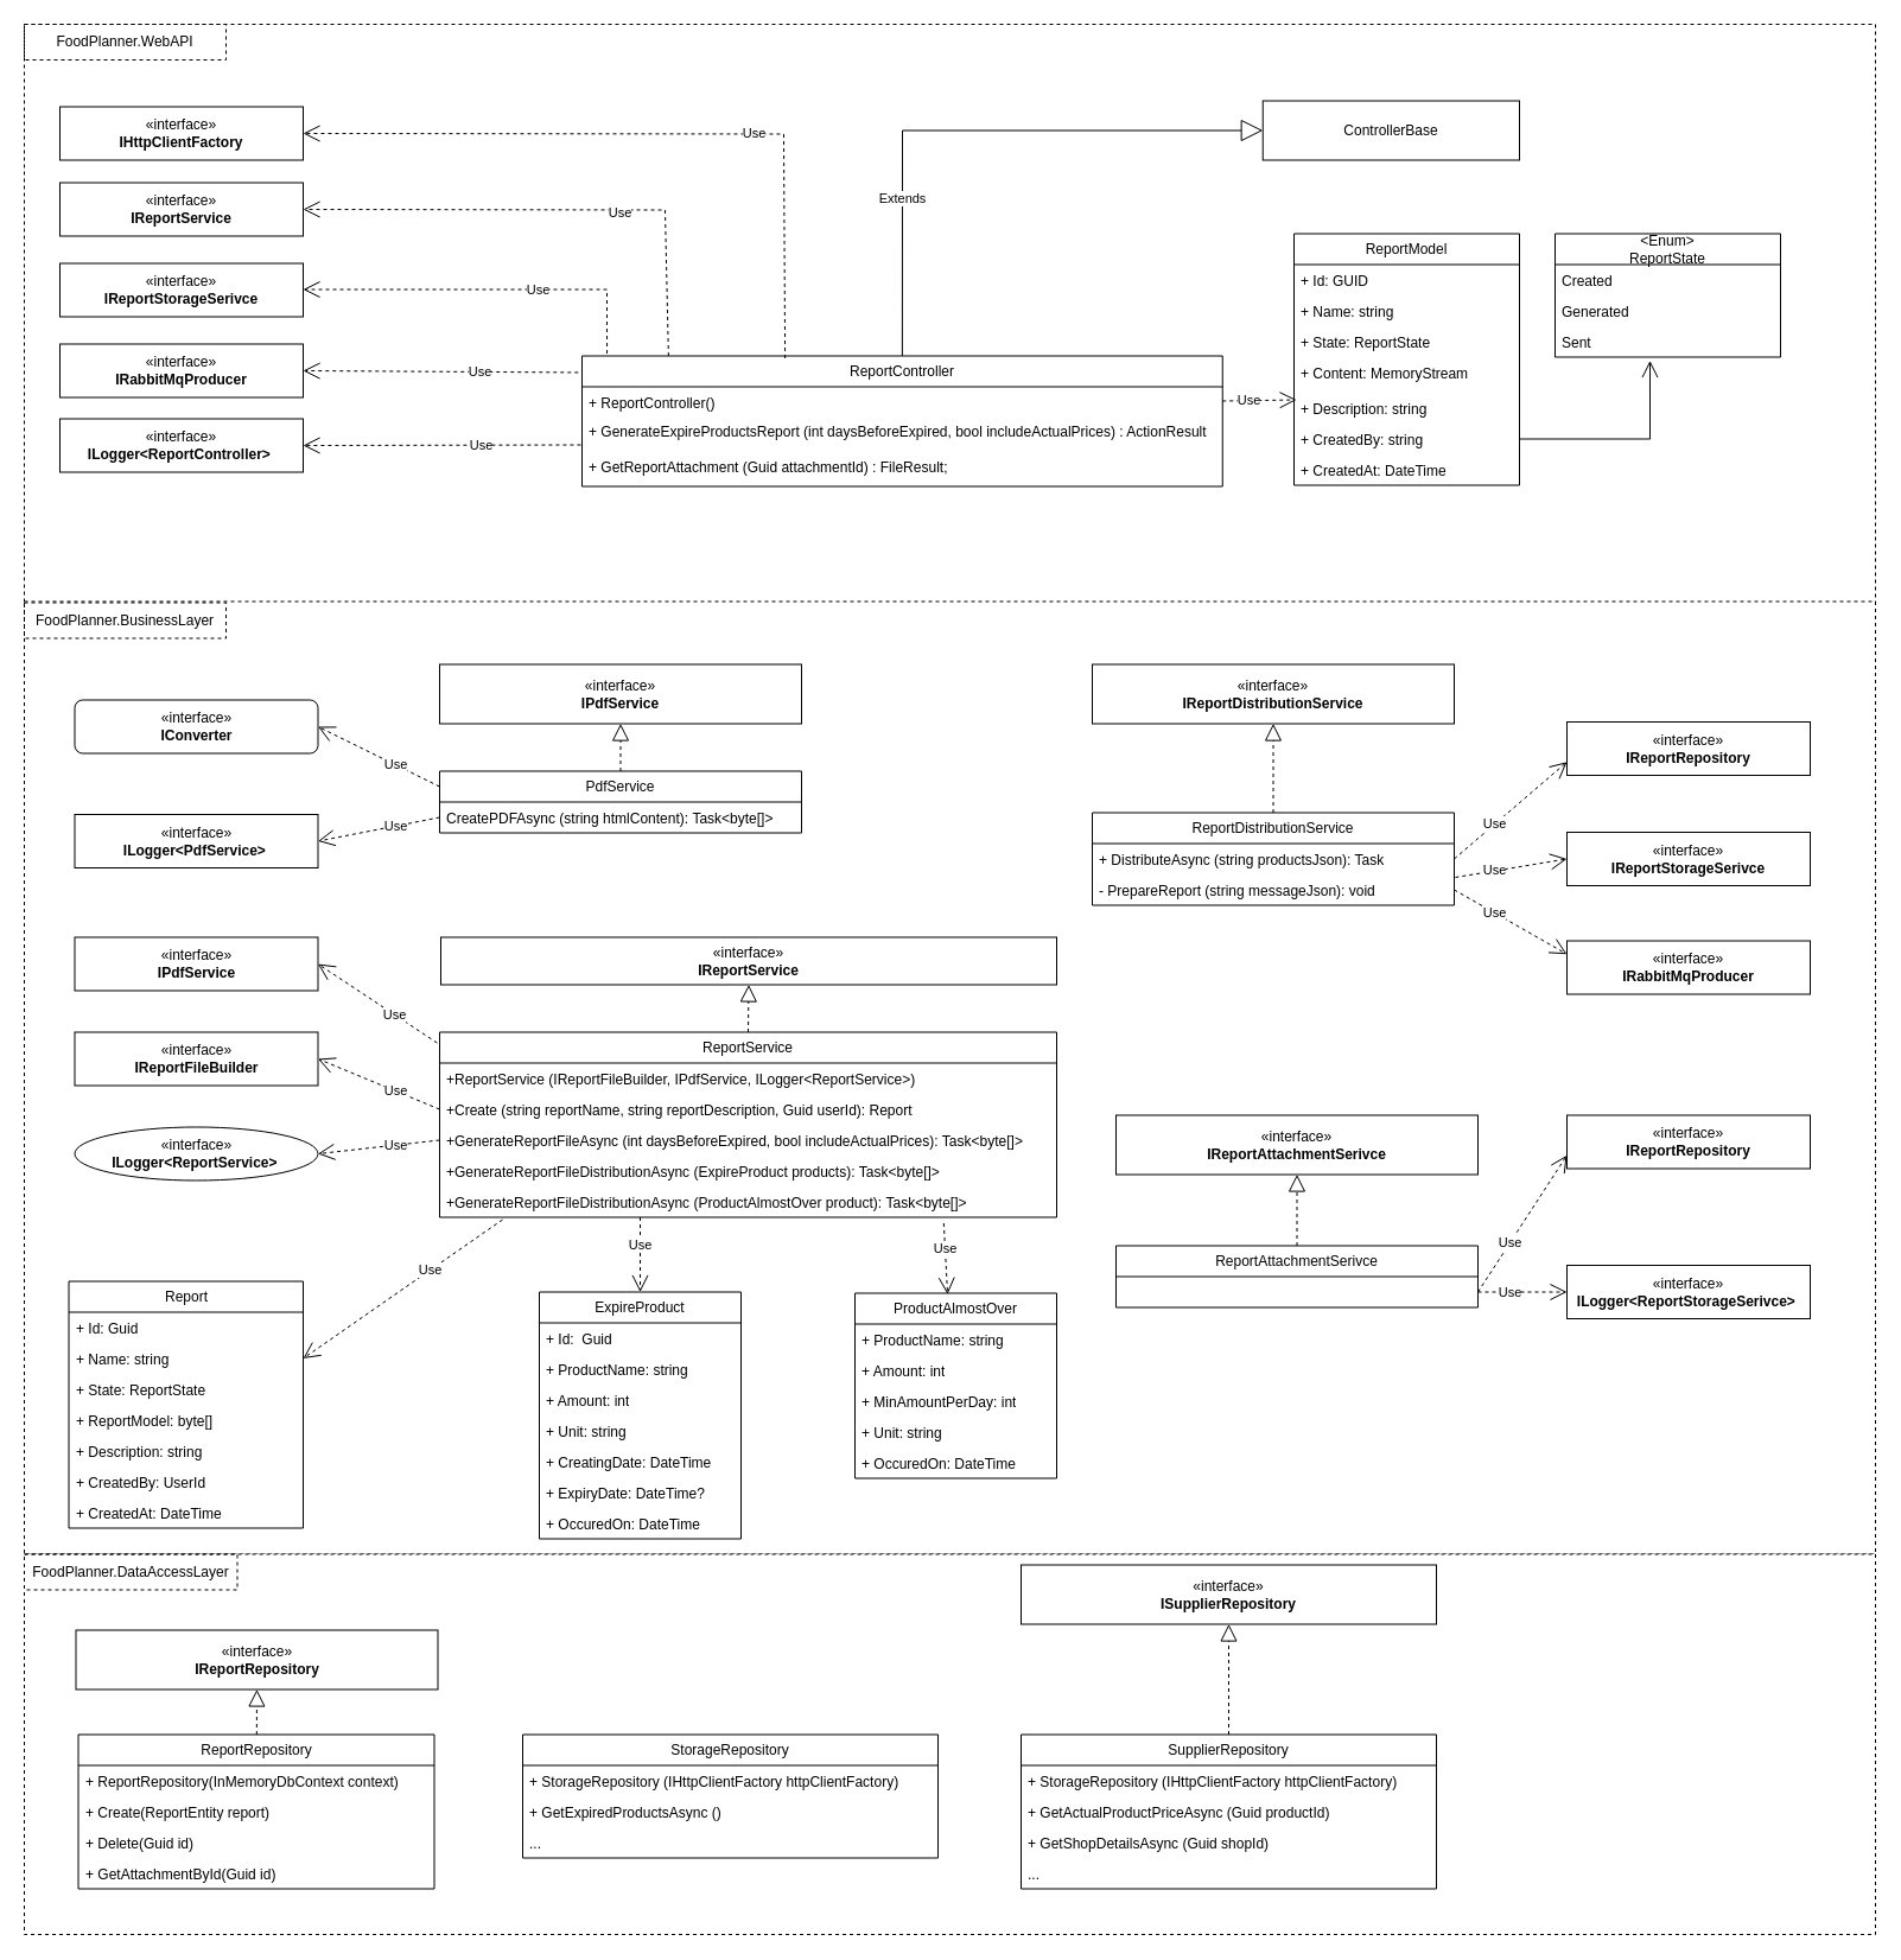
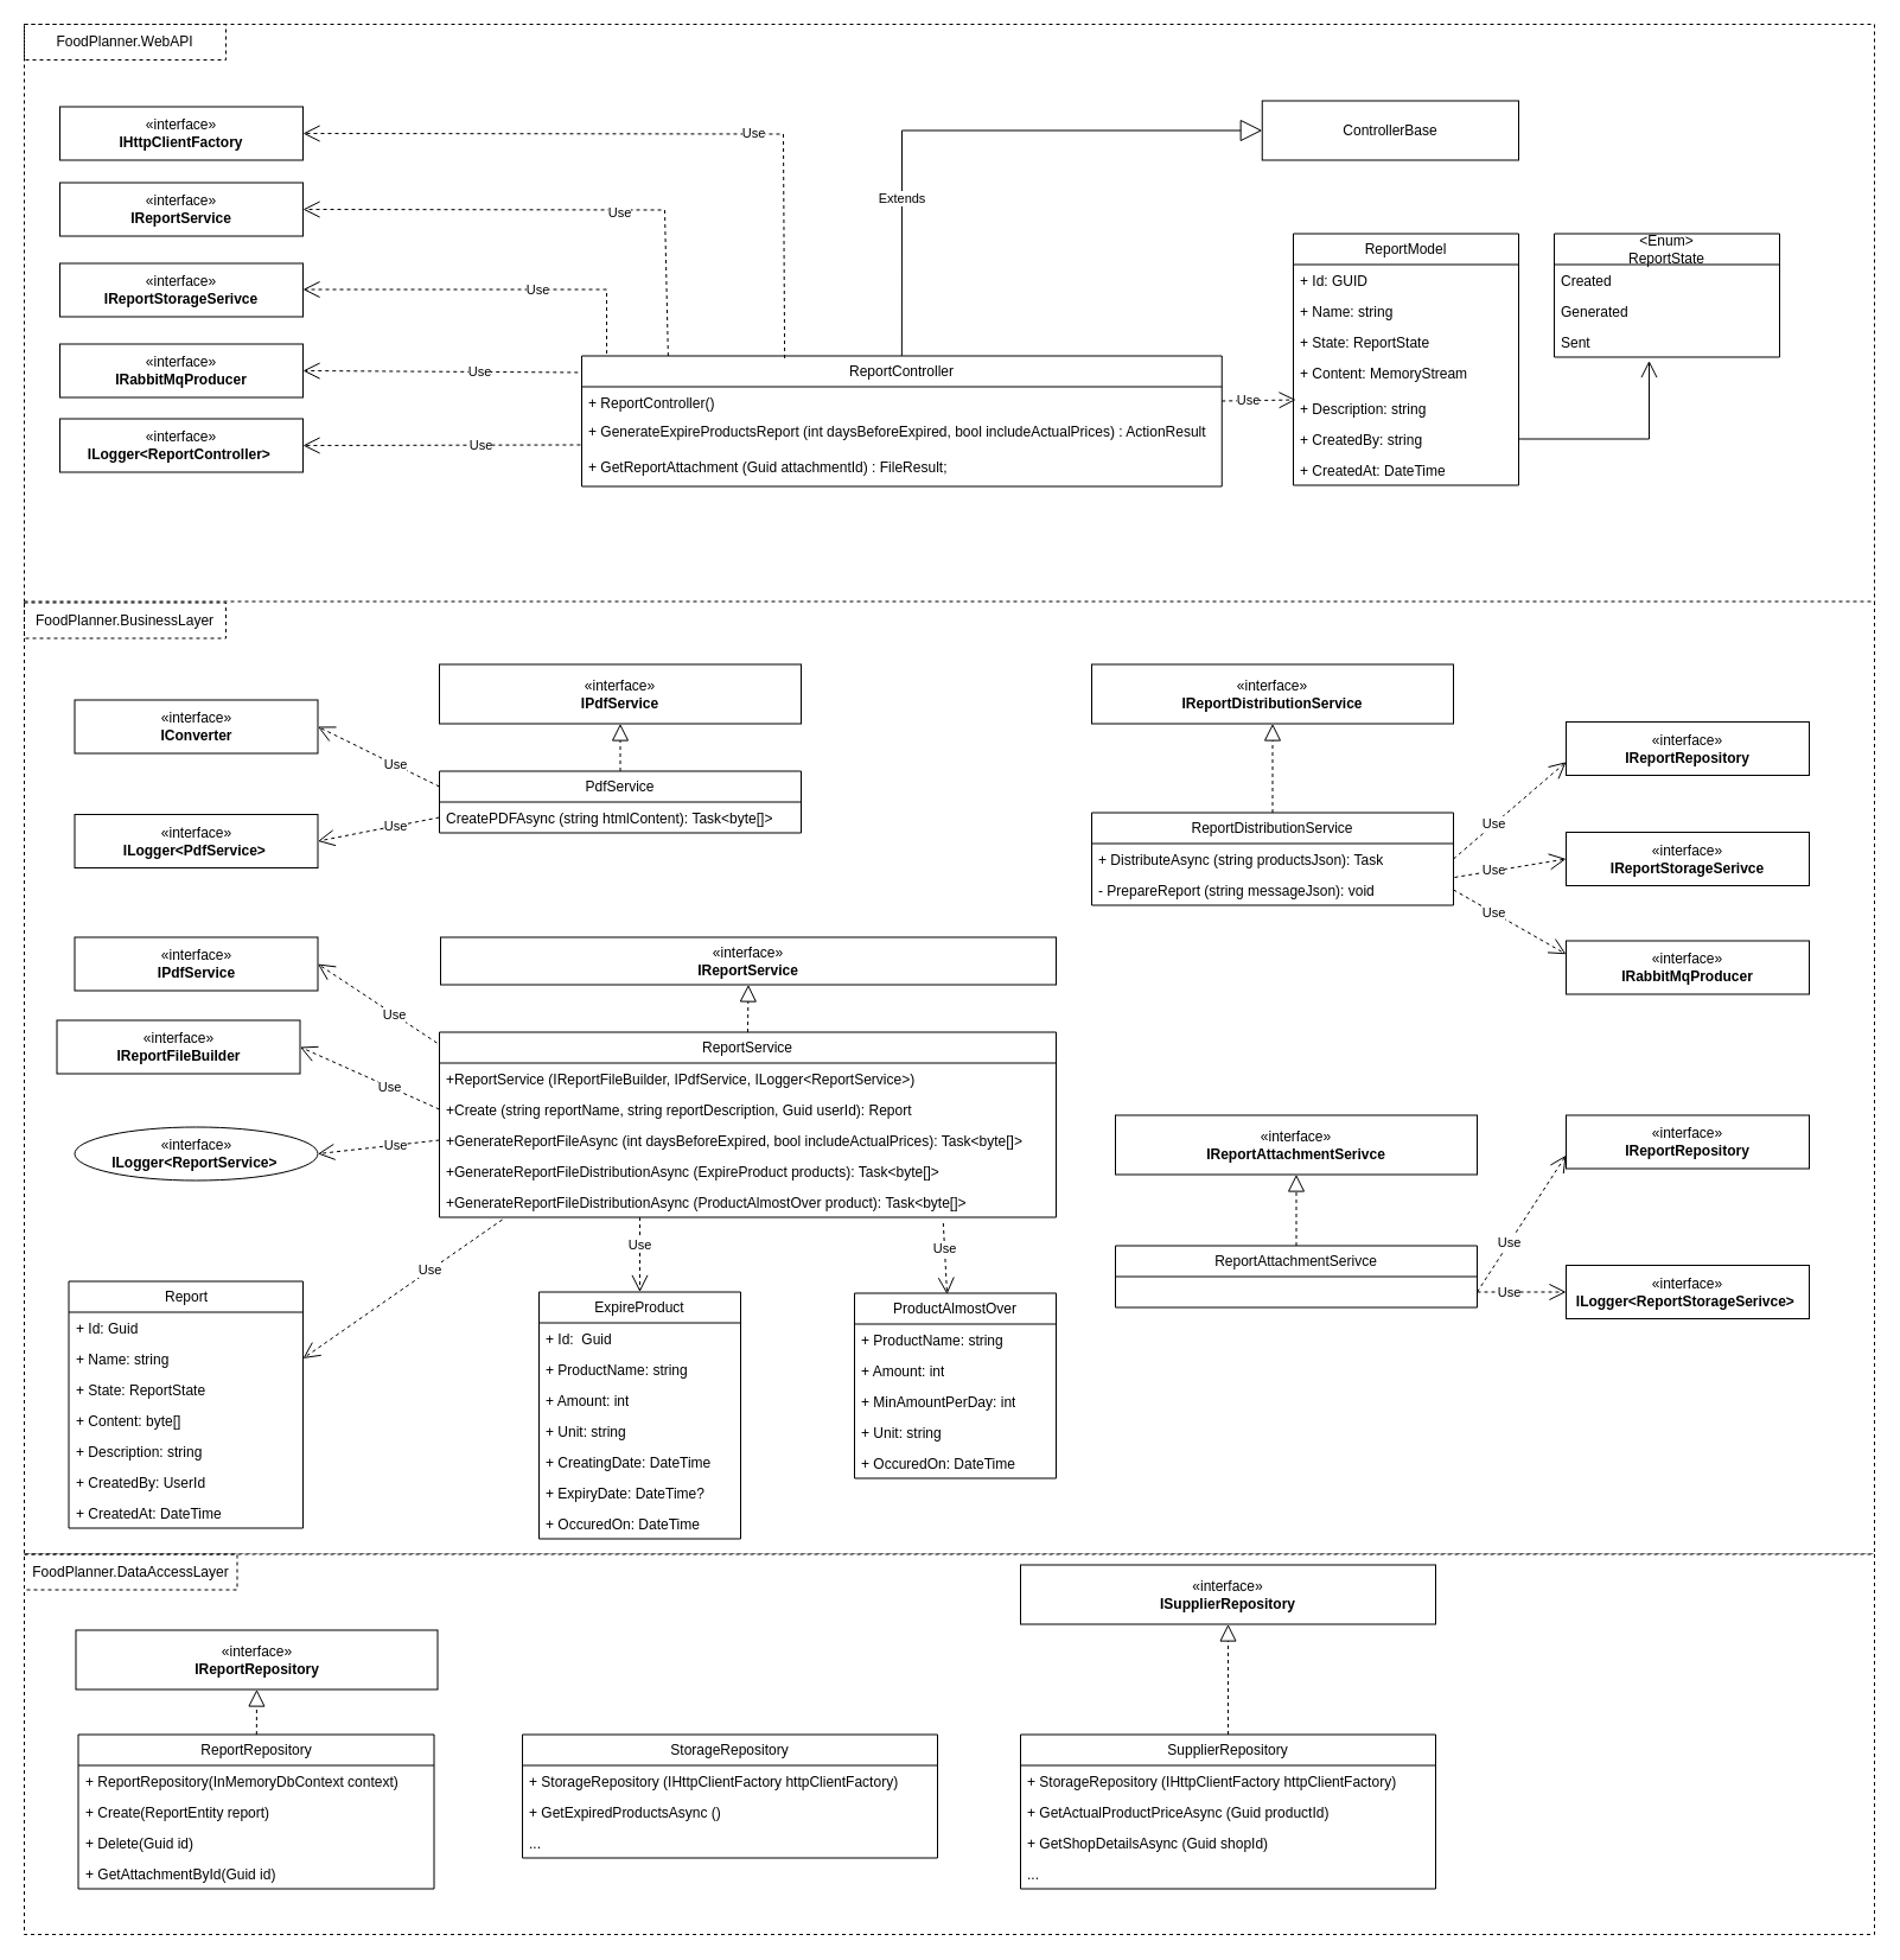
- <mxCell id="37" value="«interface»&lt;br&gt;&lt;b&gt;IConverter&lt;/b&gt;" style="html=1;whiteSpace=wrap;rounded=1;" parent="1" vertex="1"><mxGeometry x="62.5" y="589.5" width="205" height="45" as="geometry" /></mxCell>
+ <mxCell id="37" value="«interface»&lt;br&gt;&lt;b&gt;IConverter&lt;/b&gt;" style="html=1;whiteSpace=wrap;" parent="1" vertex="1"><mxGeometry x="62.5" y="589.5" width="205" height="45" as="geometry" /></mxCell>
- <mxCell id="50" value="«interface»&lt;br&gt;&lt;b&gt;IReportFileBuilder&lt;/b&gt;" style="html=1;whiteSpace=wrap;" parent="1" vertex="1"><mxGeometry x="62.5" y="869.5" width="205" height="45" as="geometry" /></mxCell>
+ <mxCell id="50" value="«interface»&lt;br&gt;&lt;b&gt;IReportFileBuilder&lt;/b&gt;" style="html=1;whiteSpace=wrap;" parent="1" vertex="1"><mxGeometry x="47.5" y="859.5" width="205" height="45" as="geometry" /></mxCell>
- <mxCell id="64" value="+ ReportModel: byte[]" style="text;strokeColor=none;fillColor=none;align=left;verticalAlign=top;spacingLeft=4;spacingRight=4;overflow=hidden;rotatable=0;points=[[0,0.5],[1,0.5]];portConstraint=eastwest;whiteSpace=wrap;html=1;" parent="60" vertex="1"><mxGeometry y="104" width="197.5" height="26" as="geometry" /></mxCell>
+ <mxCell id="64" value="+ Content: byte[]" style="text;strokeColor=none;fillColor=none;align=left;verticalAlign=top;spacingLeft=4;spacingRight=4;overflow=hidden;rotatable=0;points=[[0,0.5],[1,0.5]];portConstraint=eastwest;whiteSpace=wrap;html=1;" parent="60" vertex="1"><mxGeometry y="104" width="197.5" height="26" as="geometry" /></mxCell>
